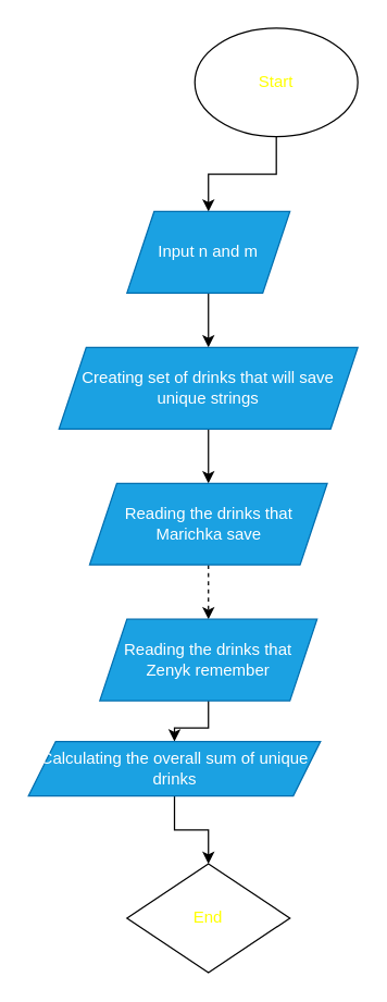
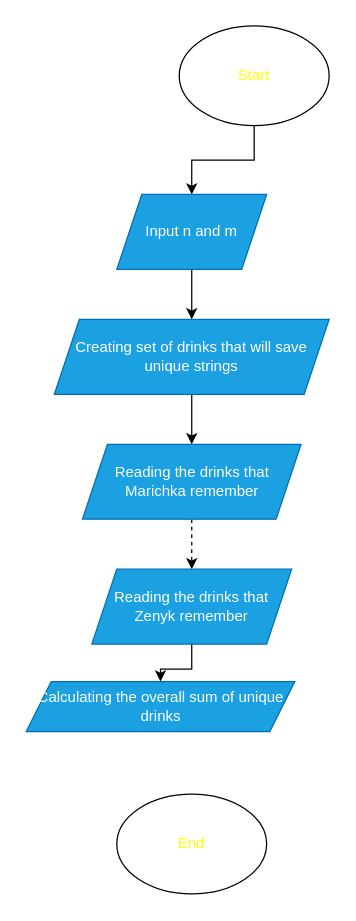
- <mxCell id="9" value="Reading the drinks that Marichka save" style="shape=parallelogram;perimeter=parallelogramPerimeter;whiteSpace=wrap;html=1;fixedSize=1;fillColor=#1ba1e2;fontColor=#ffffff;strokeColor=#006EAF;" parent="1" vertex="1"><mxGeometry x="65.5" y="355" width="175" height="60" as="geometry" /></mxCell>
+ <mxCell id="9" value="Reading the drinks that Marichka remember" style="shape=parallelogram;perimeter=parallelogramPerimeter;whiteSpace=wrap;html=1;fixedSize=1;fillColor=#1ba1e2;fontColor=#ffffff;strokeColor=#006EAF;" parent="1" vertex="1"><mxGeometry x="65.5" y="355" width="175" height="60" as="geometry" /></mxCell>
- <mxCell id="12" style="edgeStyle=orthogonalEdgeStyle;rounded=0;orthogonalLoop=1;jettySize=auto;html=1;entryX=0.5;entryY=0;entryDx=0;entryDy=0;" parent="1" source="13" target="14" edge="1"><mxGeometry relative="1" as="geometry" /></mxCell>
- <mxCell id="14" value="&lt;font color=&quot;#ffff00&quot;&gt;End&lt;/font&gt;" style="rhombus;whiteSpace=wrap;html=1;" parent="1" vertex="1"><mxGeometry x="93" y="635" width="120" height="80" as="geometry" /></mxCell>
+ <mxCell id="14" value="&lt;font color=&quot;#ffff00&quot;&gt;End&lt;/font&gt;" style="ellipse;whiteSpace=wrap;html=1;" parent="1" vertex="1"><mxGeometry x="93" y="635" width="120" height="80" as="geometry" /></mxCell>
